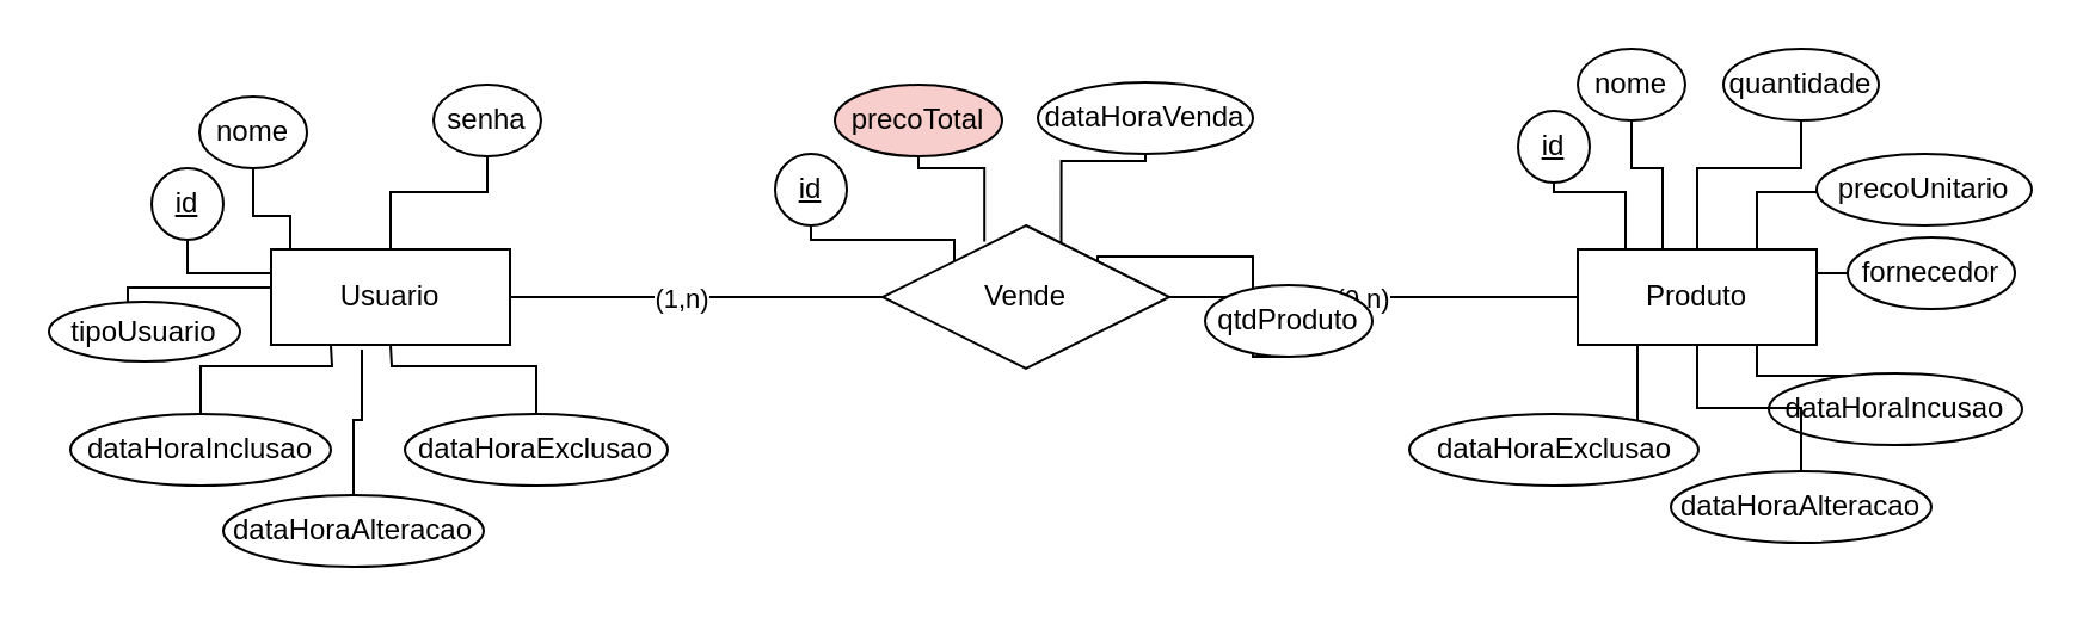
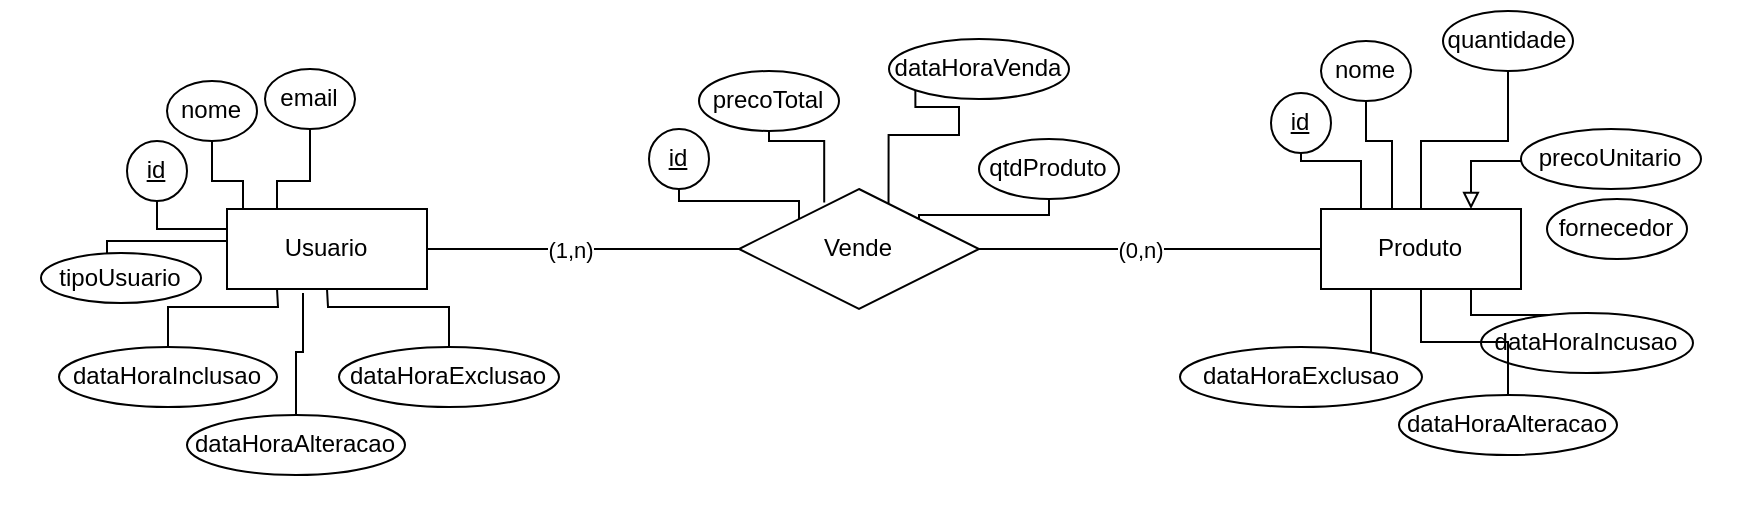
- <mxCell id="16" value="quantidade" style="ellipse;whiteSpace=wrap;html=1;align=center;" parent="1" vertex="1"><mxGeometry x="721" y="20" width="65" height="30" as="geometry" /></mxCell>
+ <mxCell id="16" value="quantidade" style="ellipse;whiteSpace=wrap;html=1;align=center;" parent="1" vertex="1"><mxGeometry x="721" y="5" width="65" height="30" as="geometry" /></mxCell>
+ <mxCell id="29" value="email" style="ellipse;whiteSpace=wrap;html=1;align=center;" parent="1" vertex="1"><mxGeometry x="132" y="34" width="45" height="30" as="geometry" /></mxCell>
- <mxCell id="43" value="dataHoraVenda" style="ellipse;whiteSpace=wrap;html=1;align=center;" parent="1" vertex="1"><mxGeometry x="434" y="34" width="90" height="30" as="geometry" /></mxCell>
+ <mxCell id="43" value="dataHoraVenda" style="ellipse;whiteSpace=wrap;html=1;align=center;" parent="1" vertex="1"><mxGeometry x="444" y="19" width="90" height="30" as="geometry" /></mxCell>
- <mxCell id="31" value="senha" style="ellipse;whiteSpace=wrap;html=1;align=center;" parent="1" vertex="1"><mxGeometry x="181" y="35" width="45" height="30" as="geometry" /></mxCell>
- <mxCell id="44" value="precoTotal" style="ellipse;whiteSpace=wrap;html=1;align=center;fillColor=#f8cecc;" parent="1" vertex="1"><mxGeometry x="349" y="35" width="70" height="30" as="geometry" /></mxCell>
+ <mxCell id="44" value="precoTotal" style="ellipse;whiteSpace=wrap;html=1;align=center;" parent="1" vertex="1"><mxGeometry x="349" y="35" width="70" height="30" as="geometry" /></mxCell>
- <mxCell id="30" style="edgeStyle=orthogonalEdgeStyle;rounded=0;orthogonalLoop=1;jettySize=auto;html=1;entryX=0.5;entryY=0;entryDx=0;entryDy=0;endArrow=none;endFill=0;" parent="1" source="31" target="4" edge="1"><mxGeometry relative="1" as="geometry"><Array as="points"><mxPoint x="203" y="80" /><mxPoint x="163" y="80" /></Array></mxGeometry></mxCell>
+ <mxCell id="28" style="edgeStyle=orthogonalEdgeStyle;rounded=0;orthogonalLoop=1;jettySize=auto;html=1;entryX=0.25;entryY=0;entryDx=0;entryDy=0;endArrow=none;endFill=0;" parent="1" source="29" target="4" edge="1"><mxGeometry relative="1" as="geometry"><Array as="points"><mxPoint x="155" y="90" /><mxPoint x="138" y="90" /></Array></mxGeometry></mxCell>
- <mxCell id="17" style="edgeStyle=orthogonalEdgeStyle;rounded=0;orthogonalLoop=1;jettySize=auto;html=1;entryX=0.75;entryY=0;entryDx=0;entryDy=0;endArrow=none;endFill=0;exitX=0;exitY=1;exitDx=0;exitDy=0;" parent="1" source="18" target="10" edge="1"><mxGeometry relative="1" as="geometry"><Array as="points"><mxPoint x="773" y="80" /><mxPoint x="735" y="80" /></Array></mxGeometry></mxCell>
+ <mxCell id="17" style="edgeStyle=orthogonalEdgeStyle;rounded=0;orthogonalLoop=1;jettySize=auto;html=1;entryX=0.75;entryY=0;entryDx=0;entryDy=0;endArrow=block;endFill=0;exitX=0;exitY=1;exitDx=0;exitDy=0;" parent="1" source="18" target="10" edge="1"><mxGeometry relative="1" as="geometry"><Array as="points"><mxPoint x="773" y="80" /><mxPoint x="735" y="80" /></Array></mxGeometry></mxCell>
- <mxCell id="19" style="edgeStyle=orthogonalEdgeStyle;rounded=0;orthogonalLoop=1;jettySize=auto;html=1;entryX=1;entryY=0.25;entryDx=0;entryDy=0;endArrow=none;endFill=0;" parent="1" source="20" target="10" edge="1"><mxGeometry relative="1" as="geometry"><Array as="points"><mxPoint x="770" y="114" /><mxPoint x="770" y="114" /></Array></mxGeometry></mxCell>
- <mxCell id="41" value="qtdProduto" style="ellipse;whiteSpace=wrap;html=1;align=center;" parent="1" vertex="1"><mxGeometry x="504" y="119" width="70" height="30" as="geometry" /></mxCell>
+ <mxCell id="41" value="qtdProduto" style="ellipse;whiteSpace=wrap;html=1;align=center;" parent="1" vertex="1"><mxGeometry x="489" y="69" width="70" height="30" as="geometry" /></mxCell>
